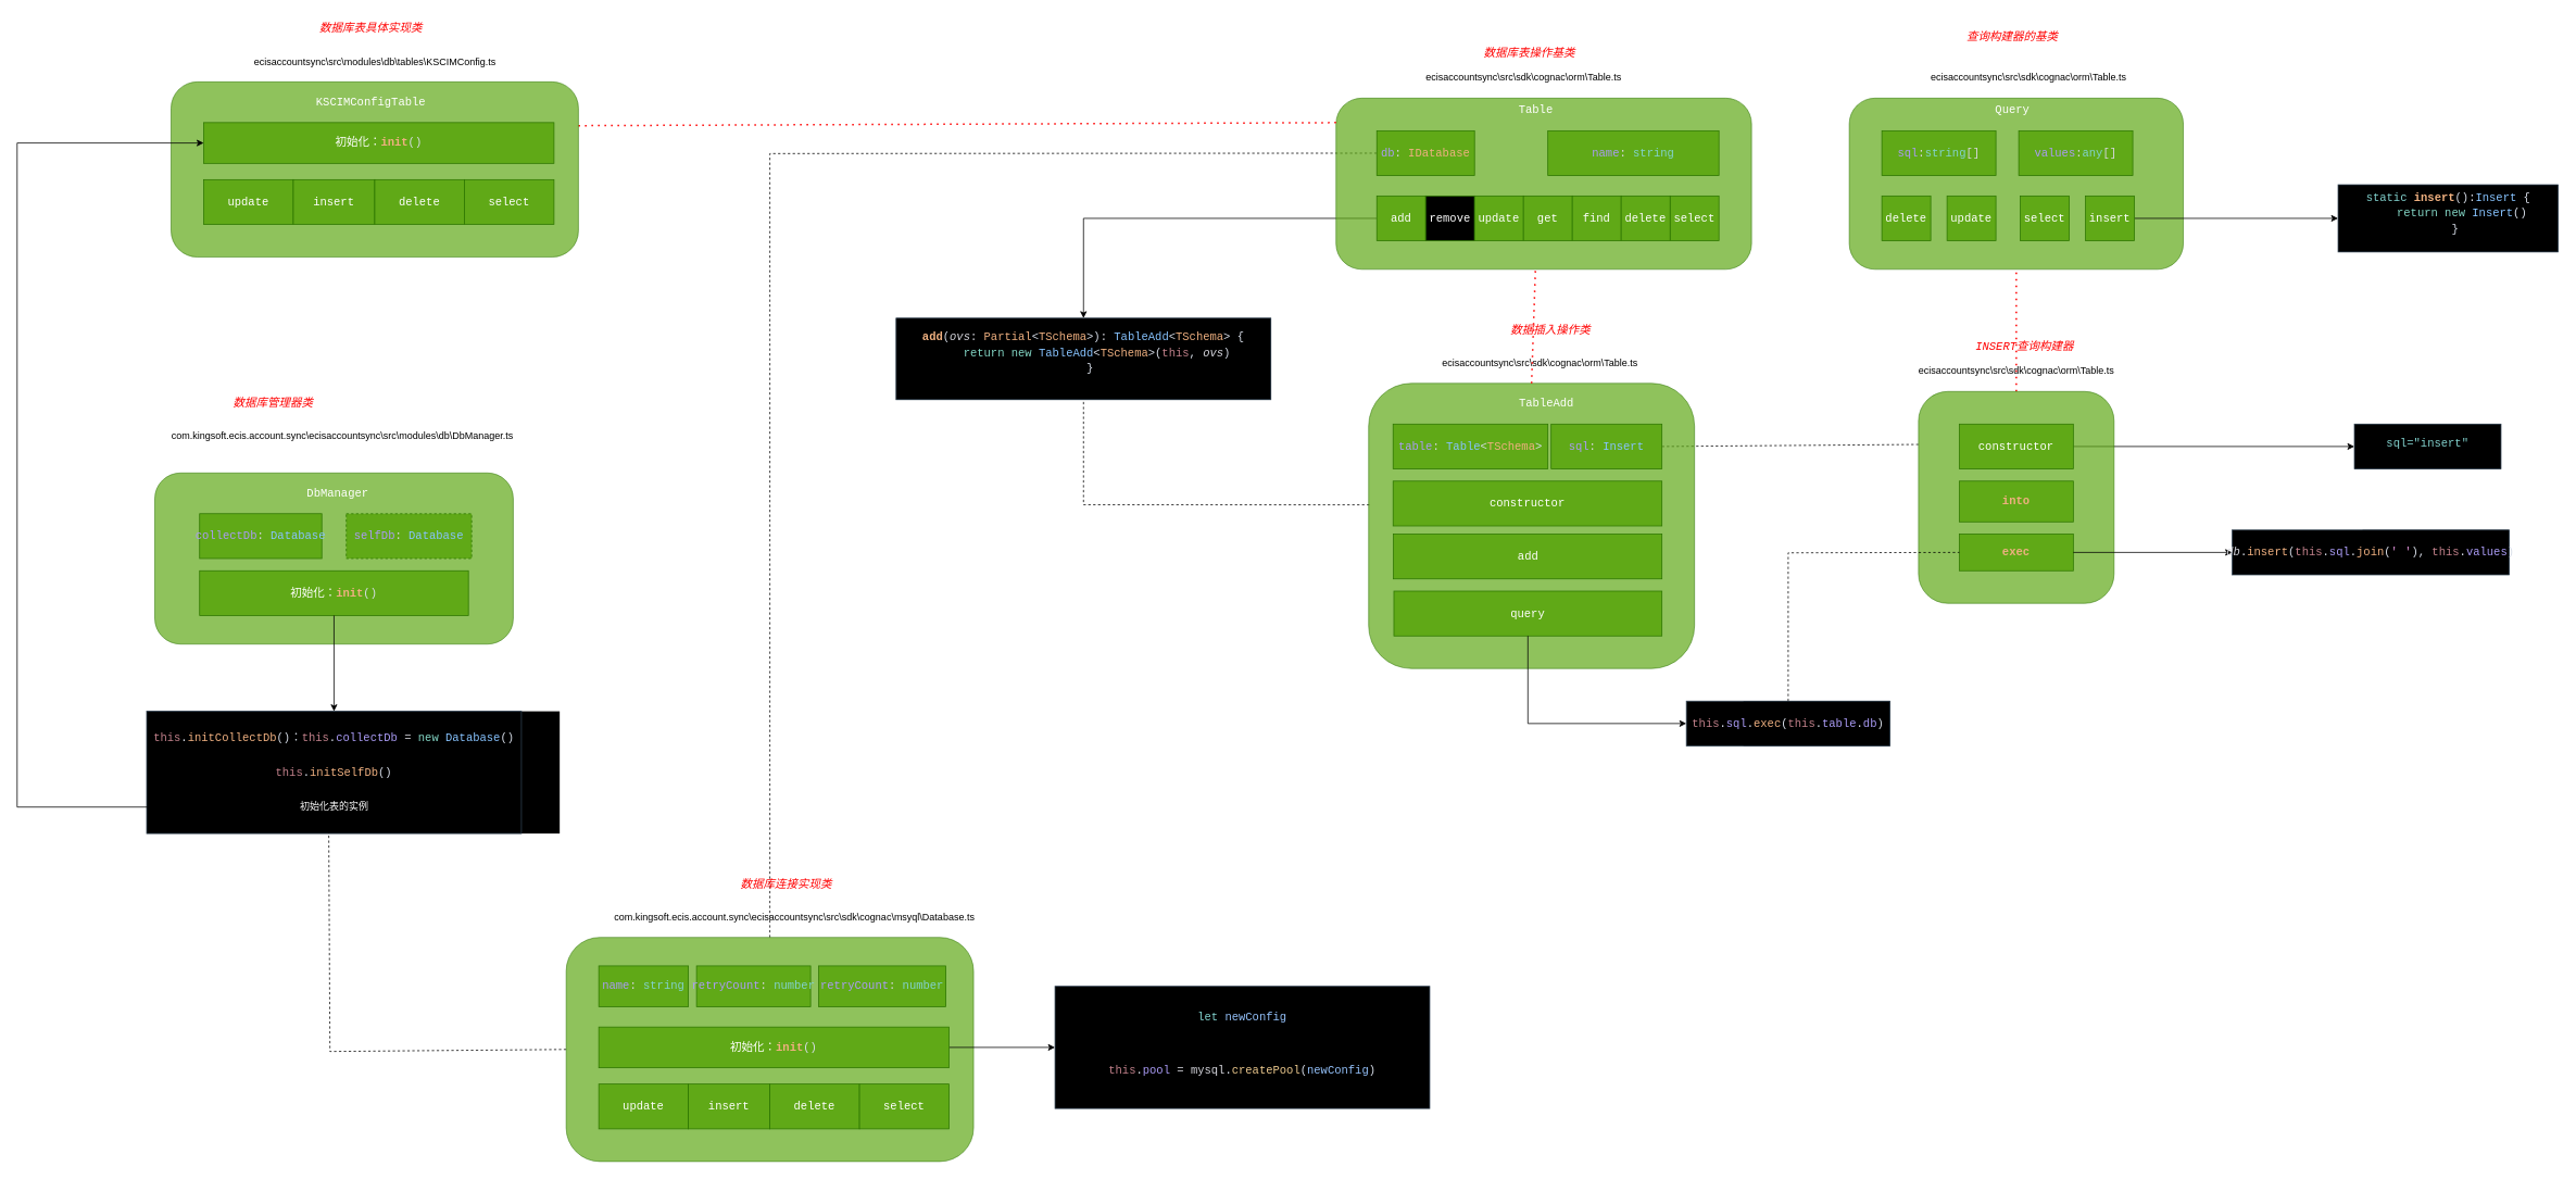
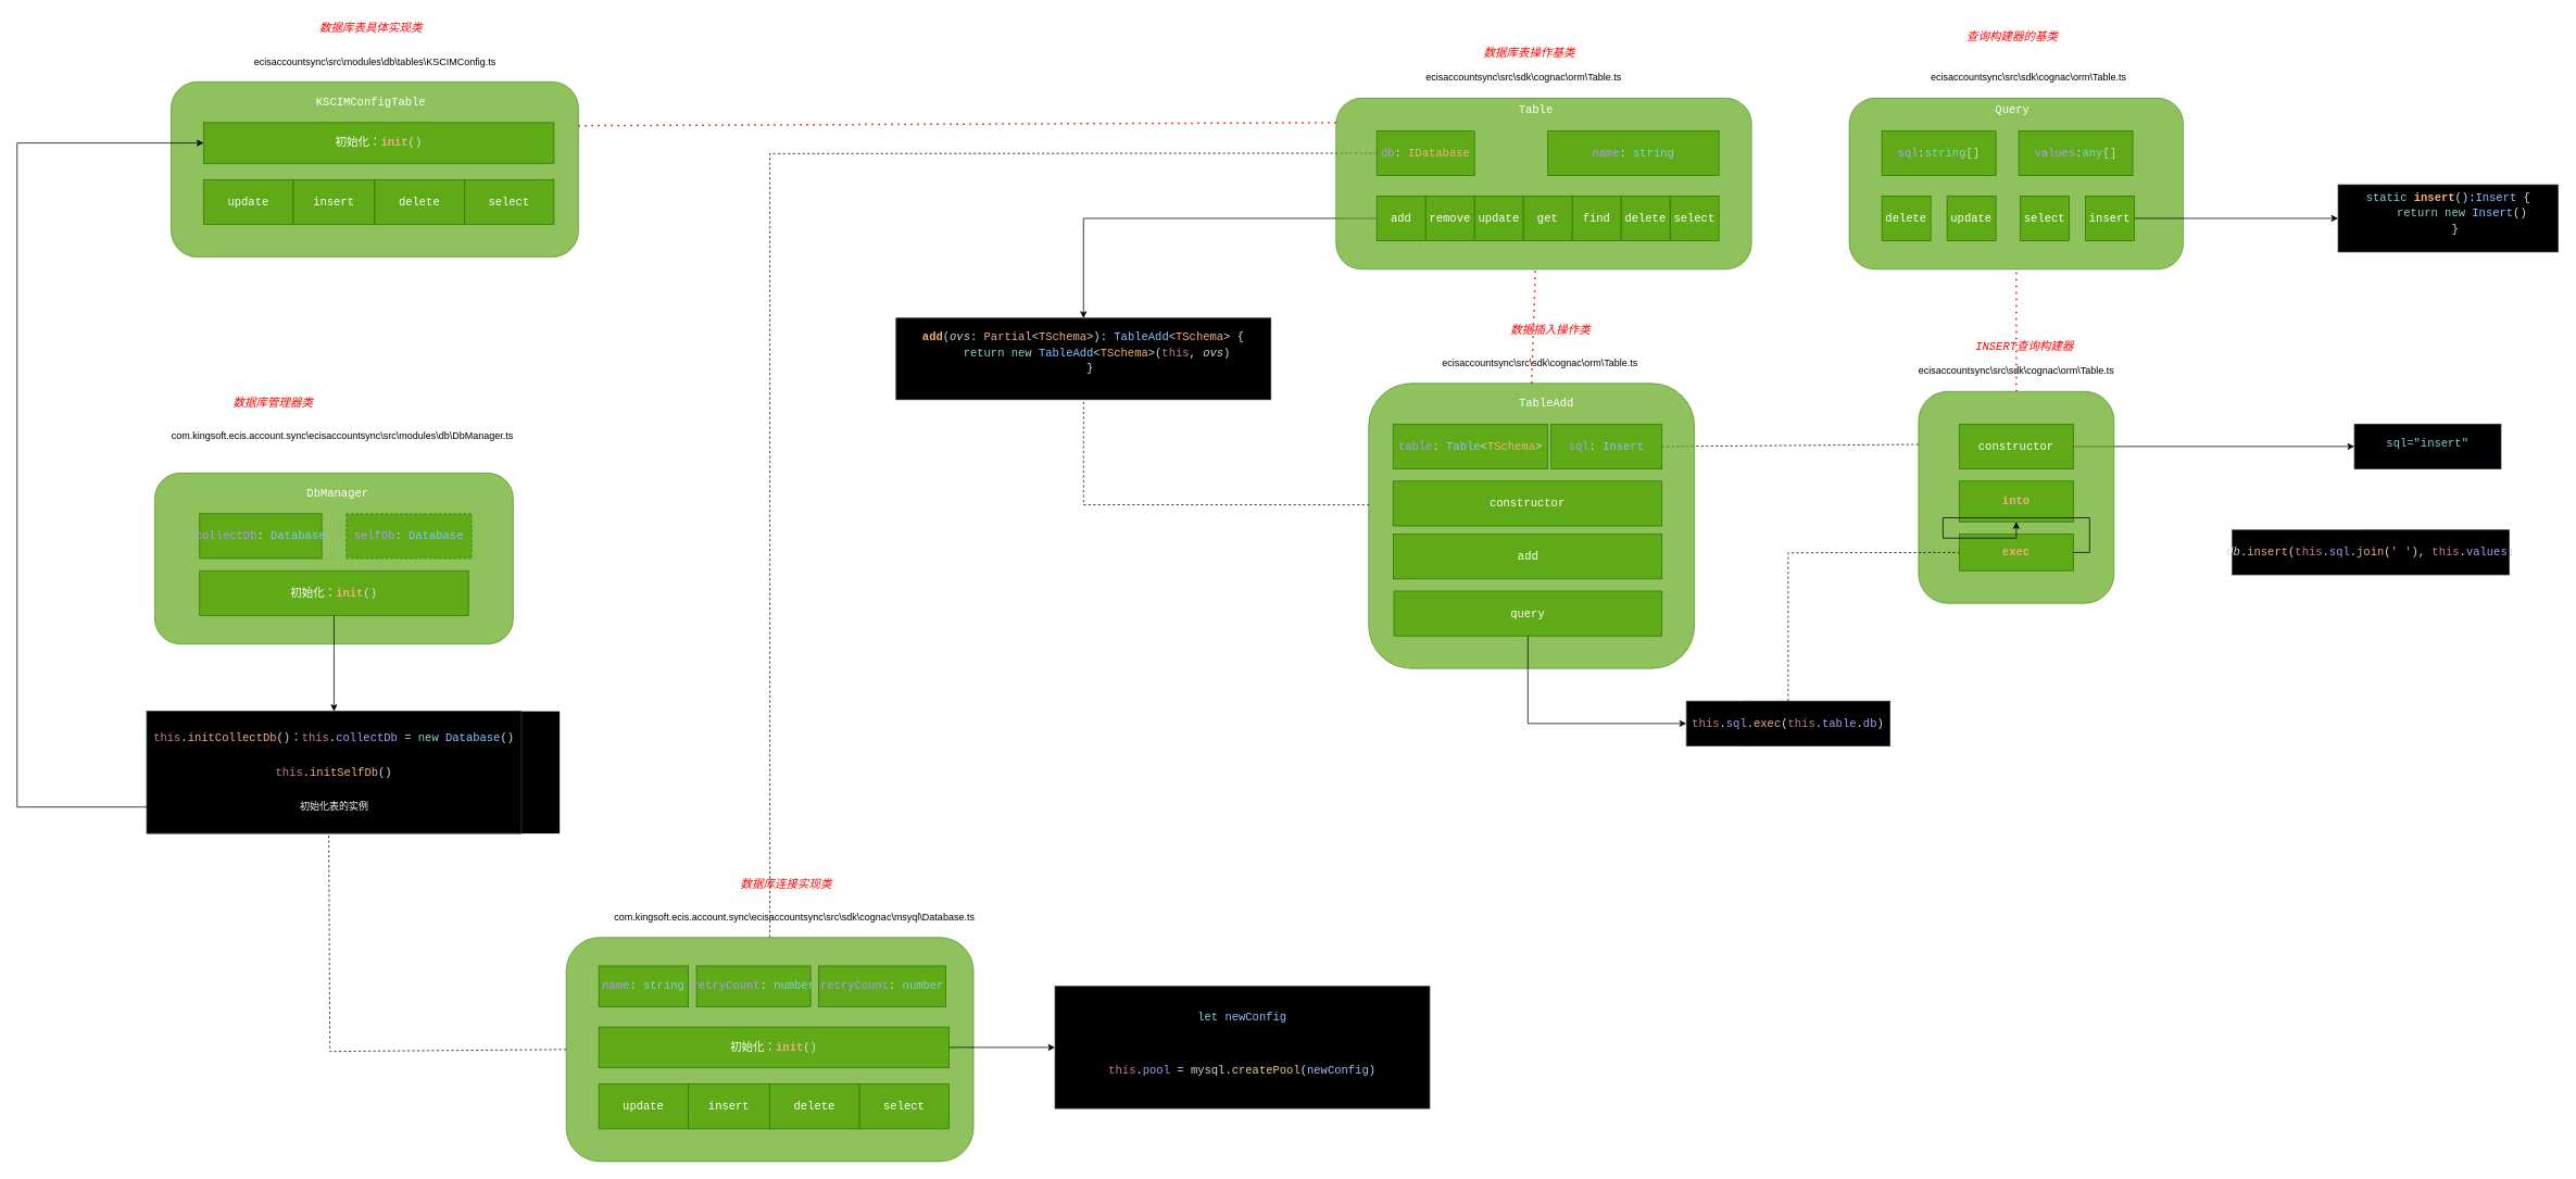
- <mxCell id="78" value="&lt;div style=&quot;font-family: Consolas, &amp;quot;Courier New&amp;quot;, monospace; font-size: 14px; line-height: 19px; white-space: pre;&quot;&gt;remove&lt;/div&gt;" style="rounded=0;whiteSpace=wrap;html=1;fillColor=#000000;fontColor=#ffffff;strokeColor=#2D7600;" vertex="1" parent="71"><mxGeometry x="110" y="190" width="60" height="55" as="geometry" /></mxCell>
+ <mxCell id="78" value="&lt;div style=&quot;font-family: Consolas, &amp;quot;Courier New&amp;quot;, monospace; font-size: 14px; line-height: 19px; white-space: pre;&quot;&gt;remove&lt;/div&gt;" style="rounded=0;whiteSpace=wrap;html=1;fillColor=#60a917;fontColor=#ffffff;strokeColor=#2D7600;" vertex="1" parent="71"><mxGeometry x="110" y="190" width="60" height="55" as="geometry" /></mxCell>
- <mxCell id="99" style="edgeStyle=orthogonalEdgeStyle;rounded=0;orthogonalLoop=1;jettySize=auto;html=1;exitX=1;exitY=0.5;exitDx=0;exitDy=0;entryX=0;entryY=0.5;entryDx=0;entryDy=0;" edge="1" parent="1" target="101" source="17"><mxGeometry relative="1" as="geometry"><mxPoint x="2869" y="740" as="targetPoint" /><mxPoint x="2544" y="678" as="sourcePoint" /></mxGeometry></mxCell>
+ <mxCell id="99" style="edgeStyle=orthogonalEdgeStyle;rounded=0;orthogonalLoop=1;jettySize=auto;html=1;exitX=1;exitY=0.5;exitDx=0;exitDy=0;" edge="1" parent="1" target="18" source="17"><mxGeometry relative="1" as="geometry"><mxPoint x="2869" y="740" as="targetPoint" /><mxPoint x="2544" y="678" as="sourcePoint" /></mxGeometry></mxCell>
